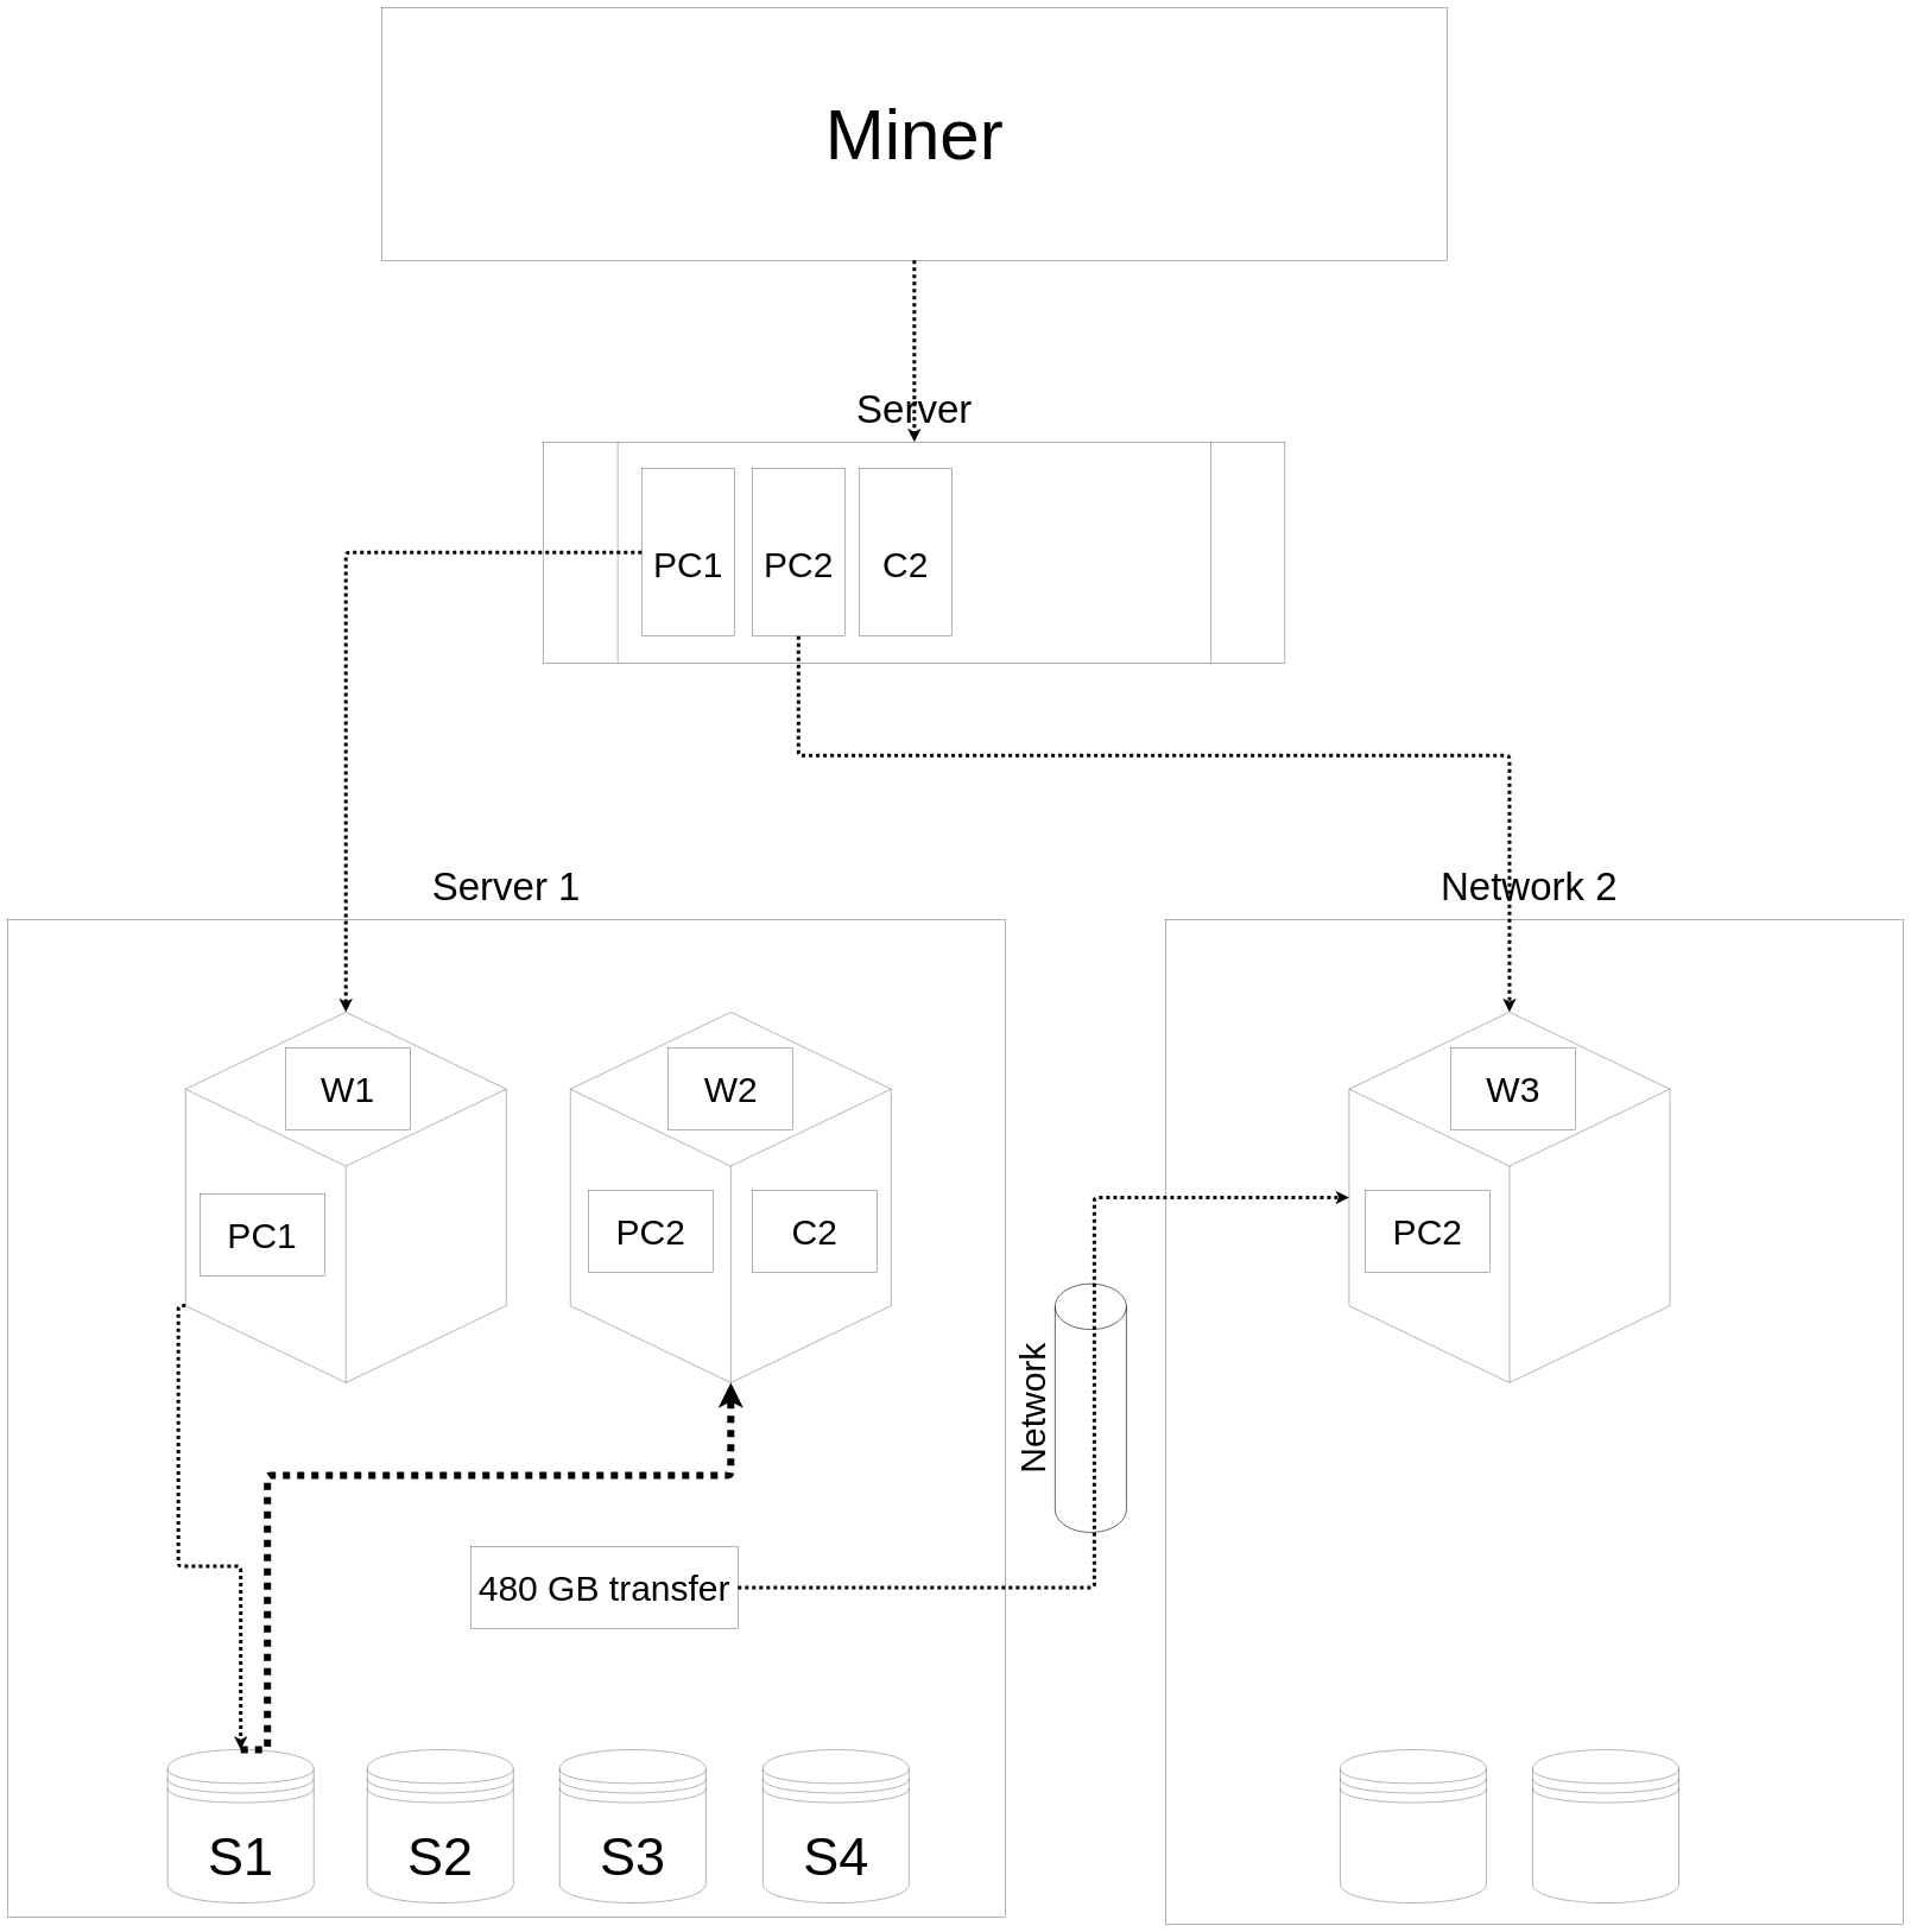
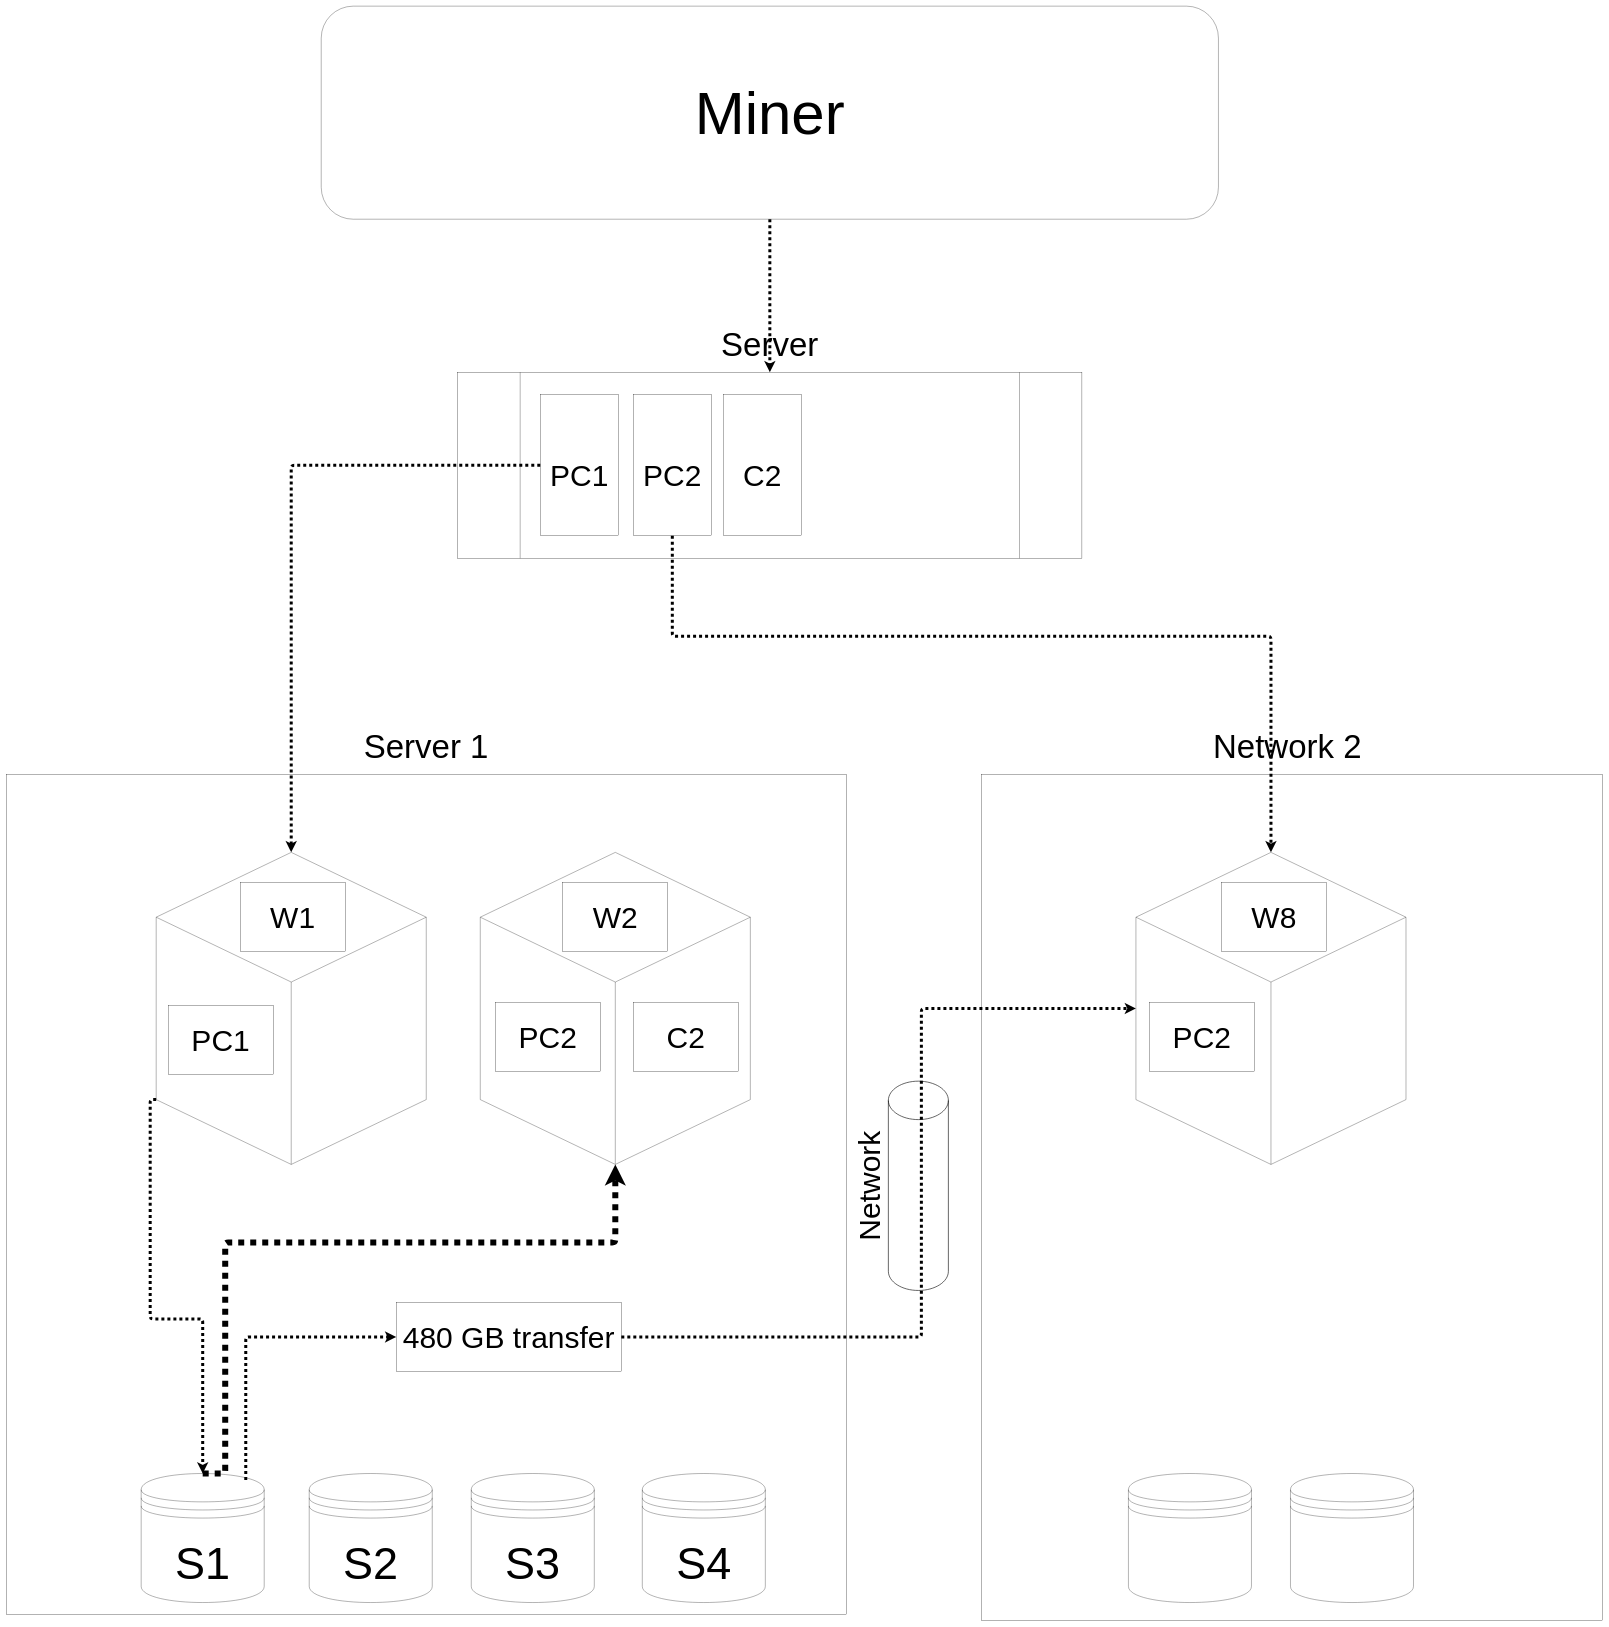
- <mxCell id="3" value="Miner" style="whiteSpace=wrap;html=1;fontSize=200;gradientColor=none;align=center;fillColor=none;rounded=0;" parent="1" vertex="1"><mxGeometry x="1070" y="20" width="2990" height="710" as="geometry" /></mxCell>
+ <mxCell id="3" value="Miner" style="rounded=1;whiteSpace=wrap;html=1;fontSize=200;gradientColor=none;align=center;fillColor=none;" parent="1" vertex="1"><mxGeometry x="1070" y="20" width="2990" height="710" as="geometry" /></mxCell>
- <mxCell id="27" value="W3" style="text;html=1;fillColor=none;align=center;verticalAlign=middle;whiteSpace=wrap;rounded=0;fontSize=100;strokeColor=#000000;" parent="1" vertex="1"><mxGeometry x="4070" y="2940" width="350" height="230" as="geometry" /></mxCell>
+ <mxCell id="27" value="W8" style="text;html=1;fillColor=none;align=center;verticalAlign=middle;whiteSpace=wrap;rounded=0;fontSize=100;strokeColor=#000000;" parent="1" vertex="1"><mxGeometry x="4070" y="2940" width="350" height="230" as="geometry" /></mxCell>
+ <mxCell id="17" style="edgeStyle=orthogonalEdgeStyle;rounded=1;orthogonalLoop=1;jettySize=auto;html=1;exitX=0.85;exitY=0.05;exitDx=0;exitDy=0;exitPerimeter=0;entryX=0;entryY=0.5;entryDx=0;entryDy=0;dashed=1;dashPattern=1 1;fontSize=100;strokeWidth=10;" parent="1" source="19" target="32" edge="1"><mxGeometry relative="1" as="geometry"><Array as="points"><mxPoint x="819" y="4455" /></Array></mxGeometry></mxCell>
